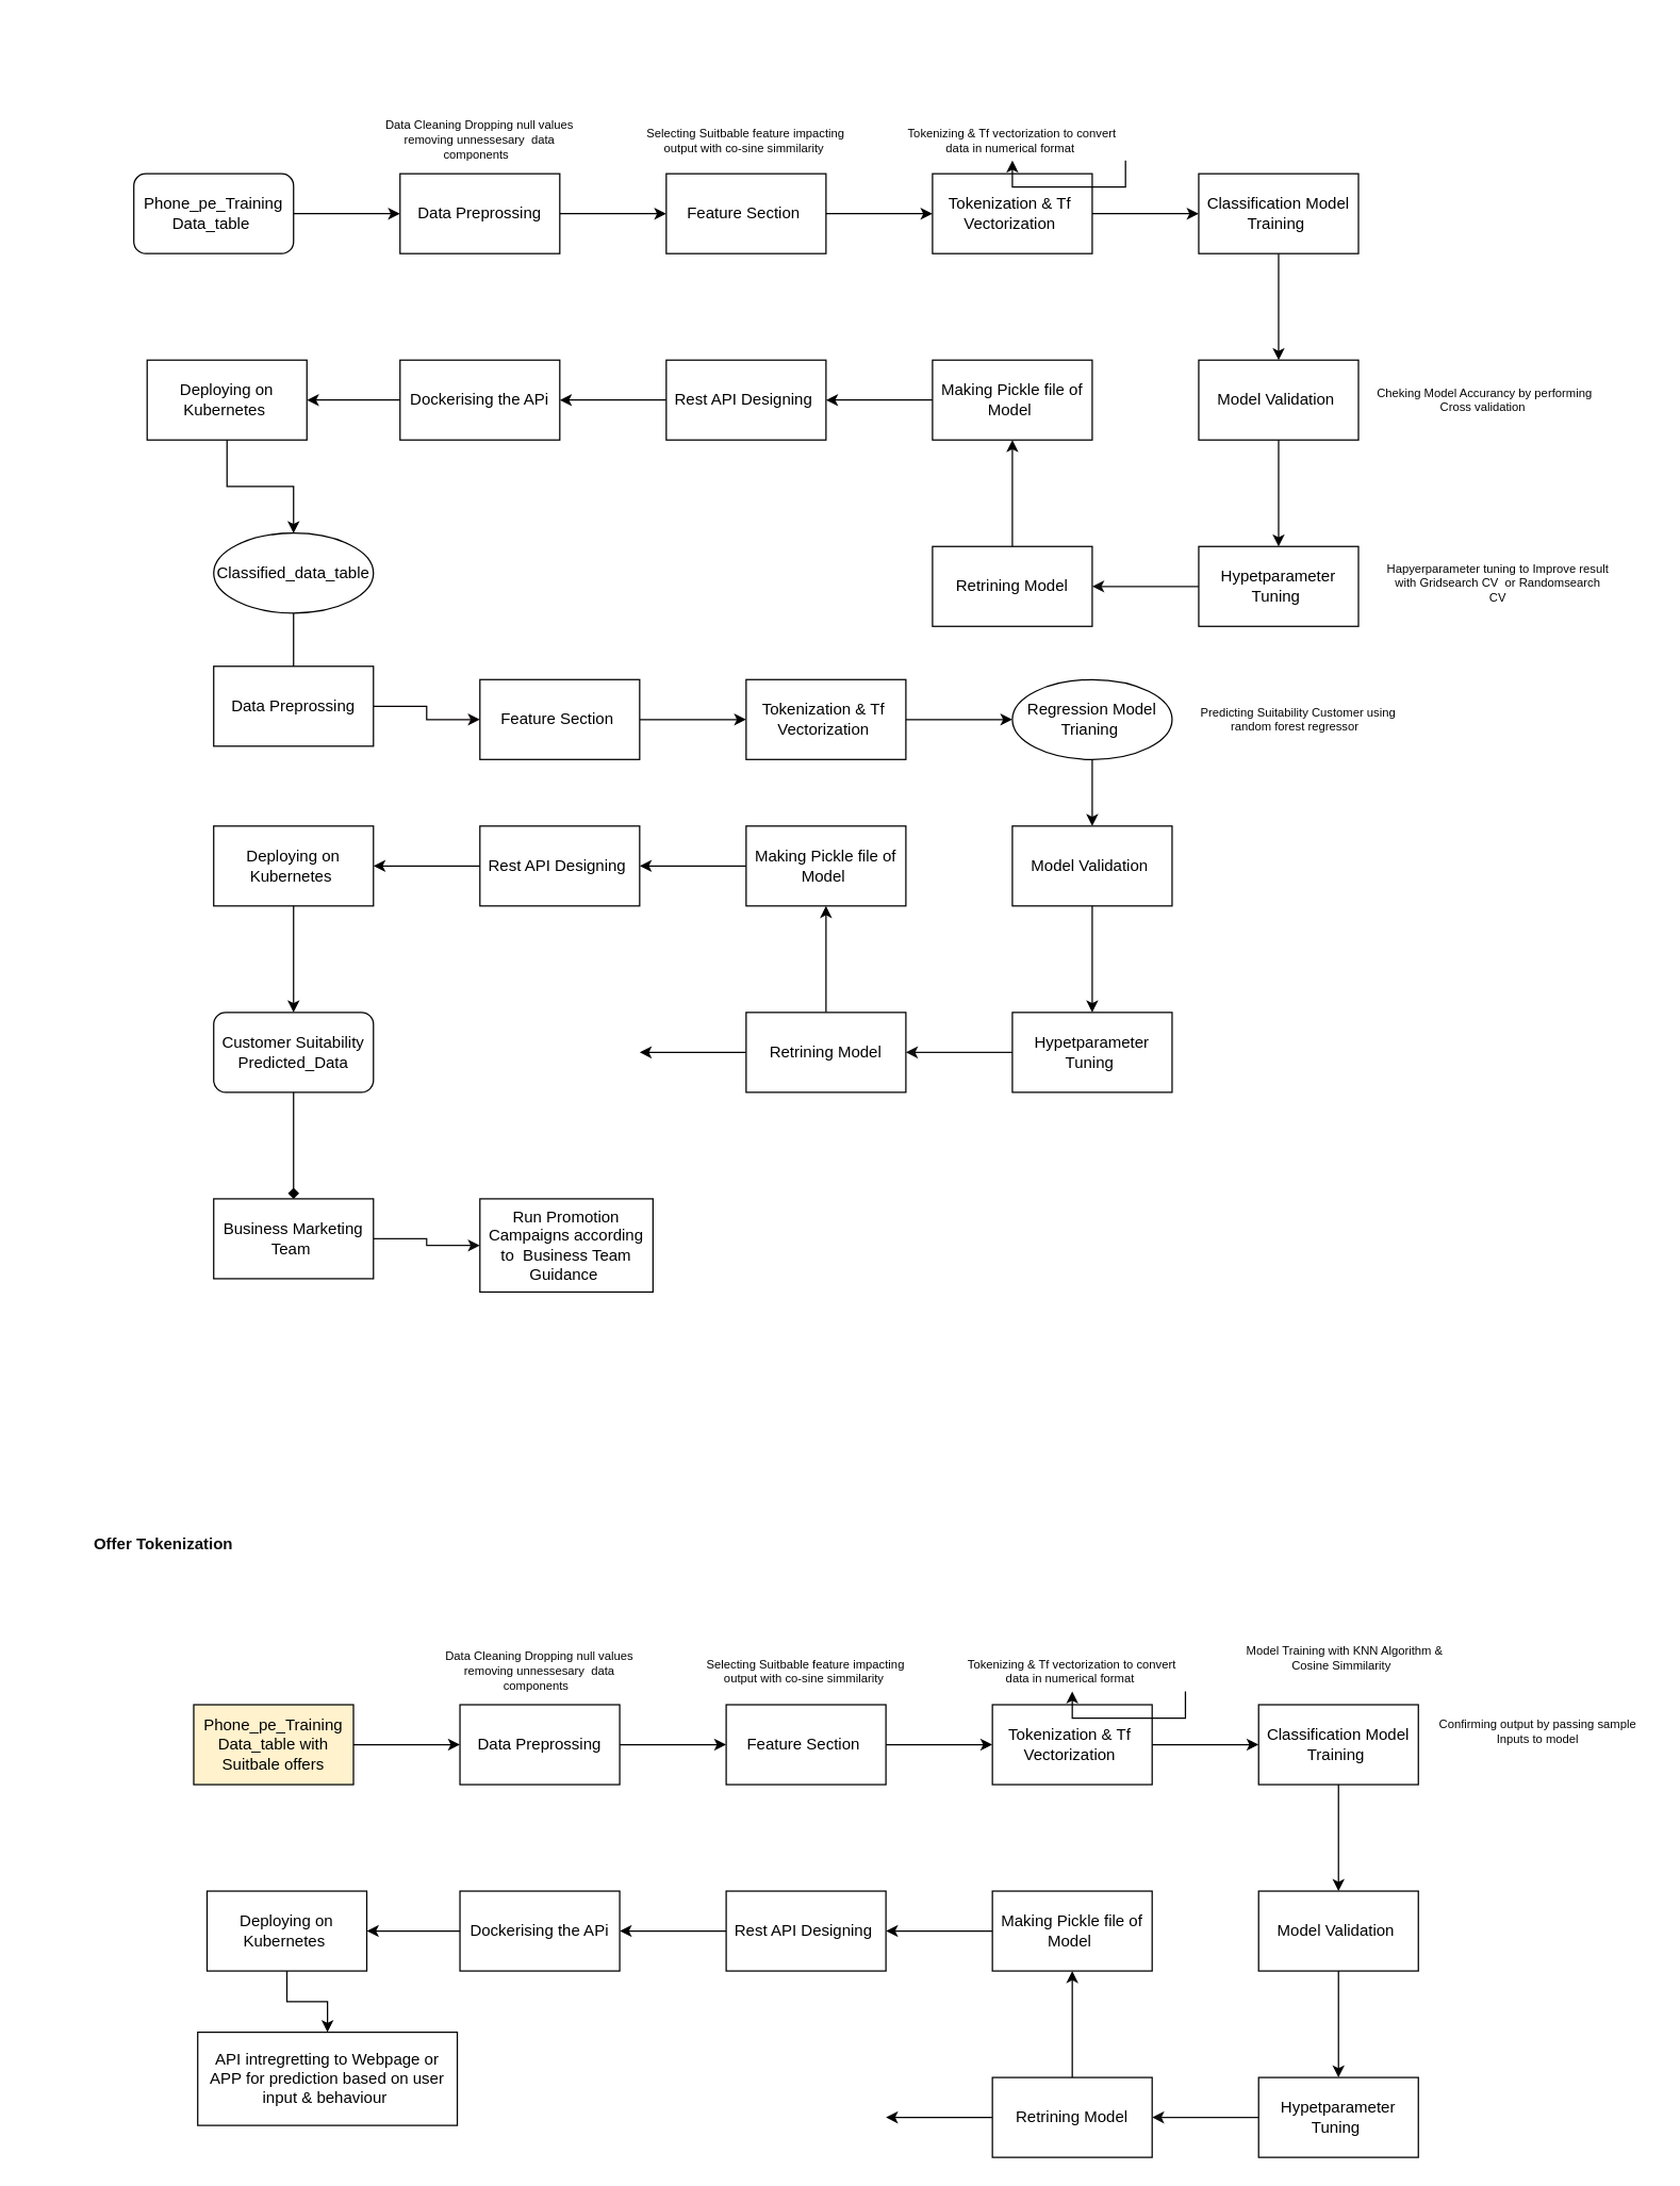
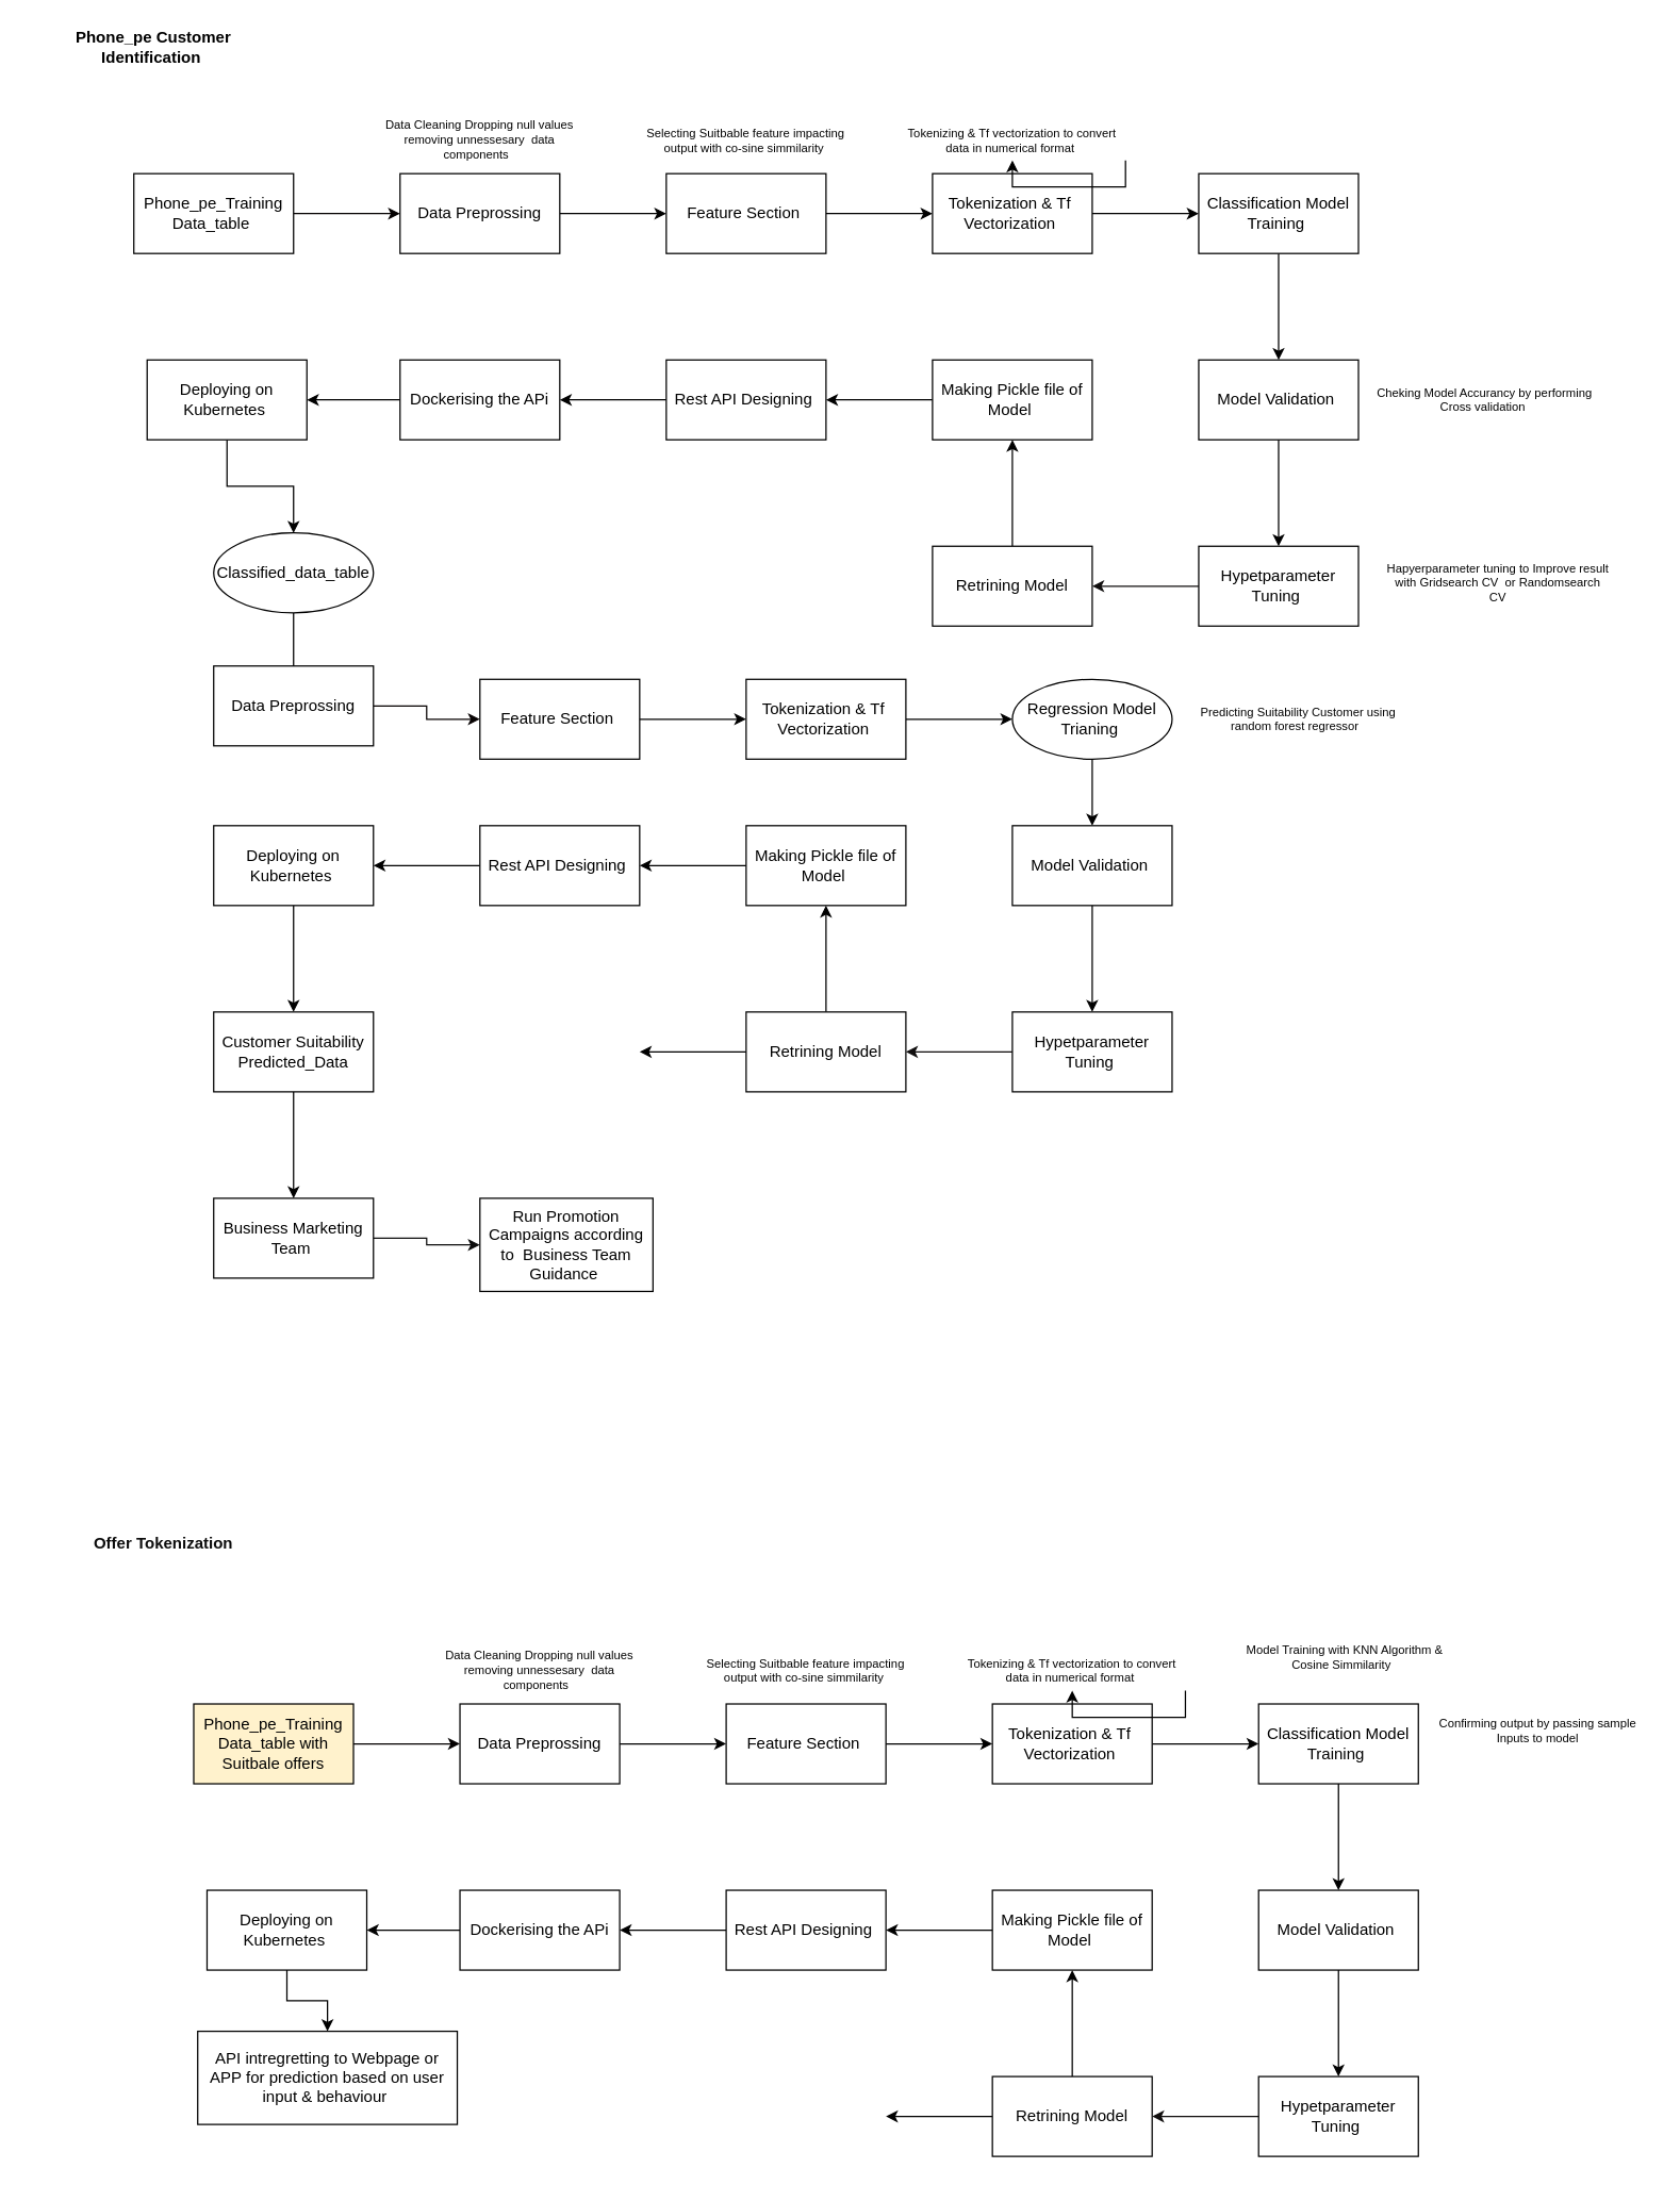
+ <mxCell id="61" value="&lt;font color=&quot;#000000&quot;&gt;Phone_pe Customer Identification&amp;nbsp;&lt;/font&gt;" style="text;html=1;strokeColor=none;fillColor=none;align=center;verticalAlign=middle;whiteSpace=wrap;rounded=0;fontStyle=1" vertex="1" parent="1"><mxGeometry y="20" width="190" height="30" as="geometry" x="20" /></mxCell>
- <mxCell id="3" value="Phone_pe_Training Data_table&amp;nbsp;" style="whiteSpace=wrap;html=1;fillColor=#ffffff;fontColor=#000000;rounded=1;" vertex="1" parent="1"><mxGeometry x="100" y="130" width="120" height="60" as="geometry" /></mxCell>
+ <mxCell id="3" value="Phone_pe_Training Data_table&amp;nbsp;" style="rounded=0;whiteSpace=wrap;html=1;fillColor=#ffffff;fontColor=#000000;" vertex="1" parent="1"><mxGeometry x="100" y="130" width="120" height="60" as="geometry" /></mxCell>
- <mxCell id="50" value="Customer Suitability Predicted_Data" style="whiteSpace=wrap;html=1;fillColor=#ffffff;fontColor=#000000;rounded=1;" vertex="1" parent="1"><mxGeometry x="160" y="760" width="120" height="60" as="geometry" /></mxCell>
+ <mxCell id="50" value="Customer Suitability Predicted_Data" style="whiteSpace=wrap;html=1;fillColor=#ffffff;fontColor=#000000;rounded=0;" vertex="1" parent="1"><mxGeometry x="160" y="760" width="120" height="60" as="geometry" /></mxCell>
- <mxCell id="49" value="" style="edgeStyle=orthogonalEdgeStyle;rounded=0;orthogonalLoop=1;jettySize=auto;html=1;strokeColor=#000000;endArrow=diamond;" edge="1" parent="1" source="50" target="52"><mxGeometry relative="1" as="geometry" /></mxCell>
+ <mxCell id="49" value="" style="edgeStyle=orthogonalEdgeStyle;rounded=0;orthogonalLoop=1;jettySize=auto;html=1;strokeColor=#000000;" edge="1" parent="1" source="50" target="52"><mxGeometry relative="1" as="geometry" /></mxCell>
